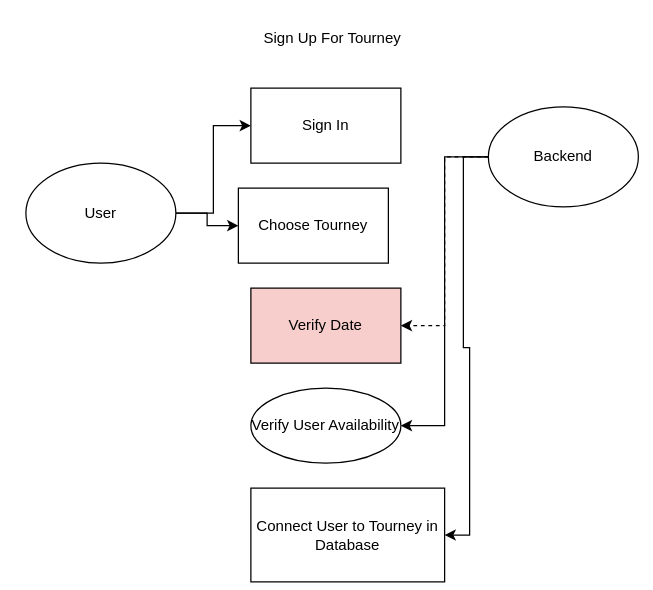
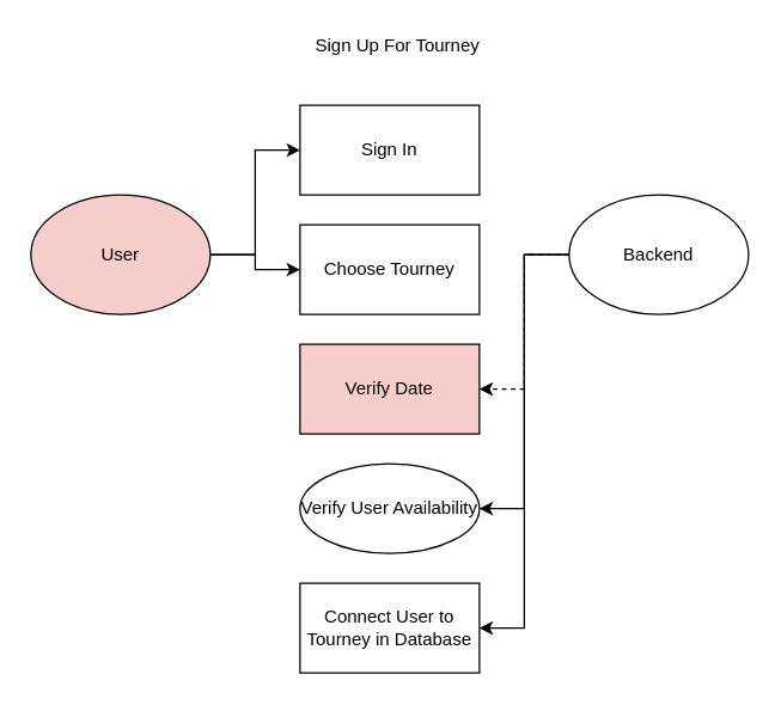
- <mxCell id="8" value="Backend" style="ellipse;whiteSpace=wrap;html=1;" vertex="1" parent="1"><mxGeometry x="390" y="85" width="120" height="80" as="geometry" /></mxCell>
+ <mxCell id="8" value="Backend" style="ellipse;whiteSpace=wrap;html=1;" vertex="1" parent="1"><mxGeometry x="380" y="130" width="120" height="80" as="geometry" /></mxCell>
- <mxCell id="4" value="User" style="ellipse;whiteSpace=wrap;html=1;" vertex="1" parent="1"><mxGeometry x="20" y="130" width="120" height="80" as="geometry" /></mxCell>
+ <mxCell id="4" value="User" style="ellipse;whiteSpace=wrap;html=1;fillColor=#f8cecc;" vertex="1" parent="1"><mxGeometry x="20" y="130" width="120" height="80" as="geometry" /></mxCell>
- <mxCell id="10" value="Choose Tourney" style="rounded=0;whiteSpace=wrap;html=1;" vertex="1" parent="1"><mxGeometry x="190" y="150" width="120" height="60" as="geometry" /></mxCell>
+ <mxCell id="10" value="Choose Tourney" style="rounded=0;whiteSpace=wrap;html=1;" vertex="1" parent="1"><mxGeometry x="200" y="150" width="120" height="60" as="geometry" /></mxCell>
- <mxCell id="13" value="Connect User to Tourney in Database" style="rounded=0;whiteSpace=wrap;html=1;" vertex="1" parent="1"><mxGeometry x="200" y="390" width="155" height="75" as="geometry" /></mxCell>
+ <mxCell id="13" value="Connect User to Tourney in Database" style="rounded=0;whiteSpace=wrap;html=1;" vertex="1" parent="1"><mxGeometry x="200" y="390" width="120" height="60" as="geometry" /></mxCell>
